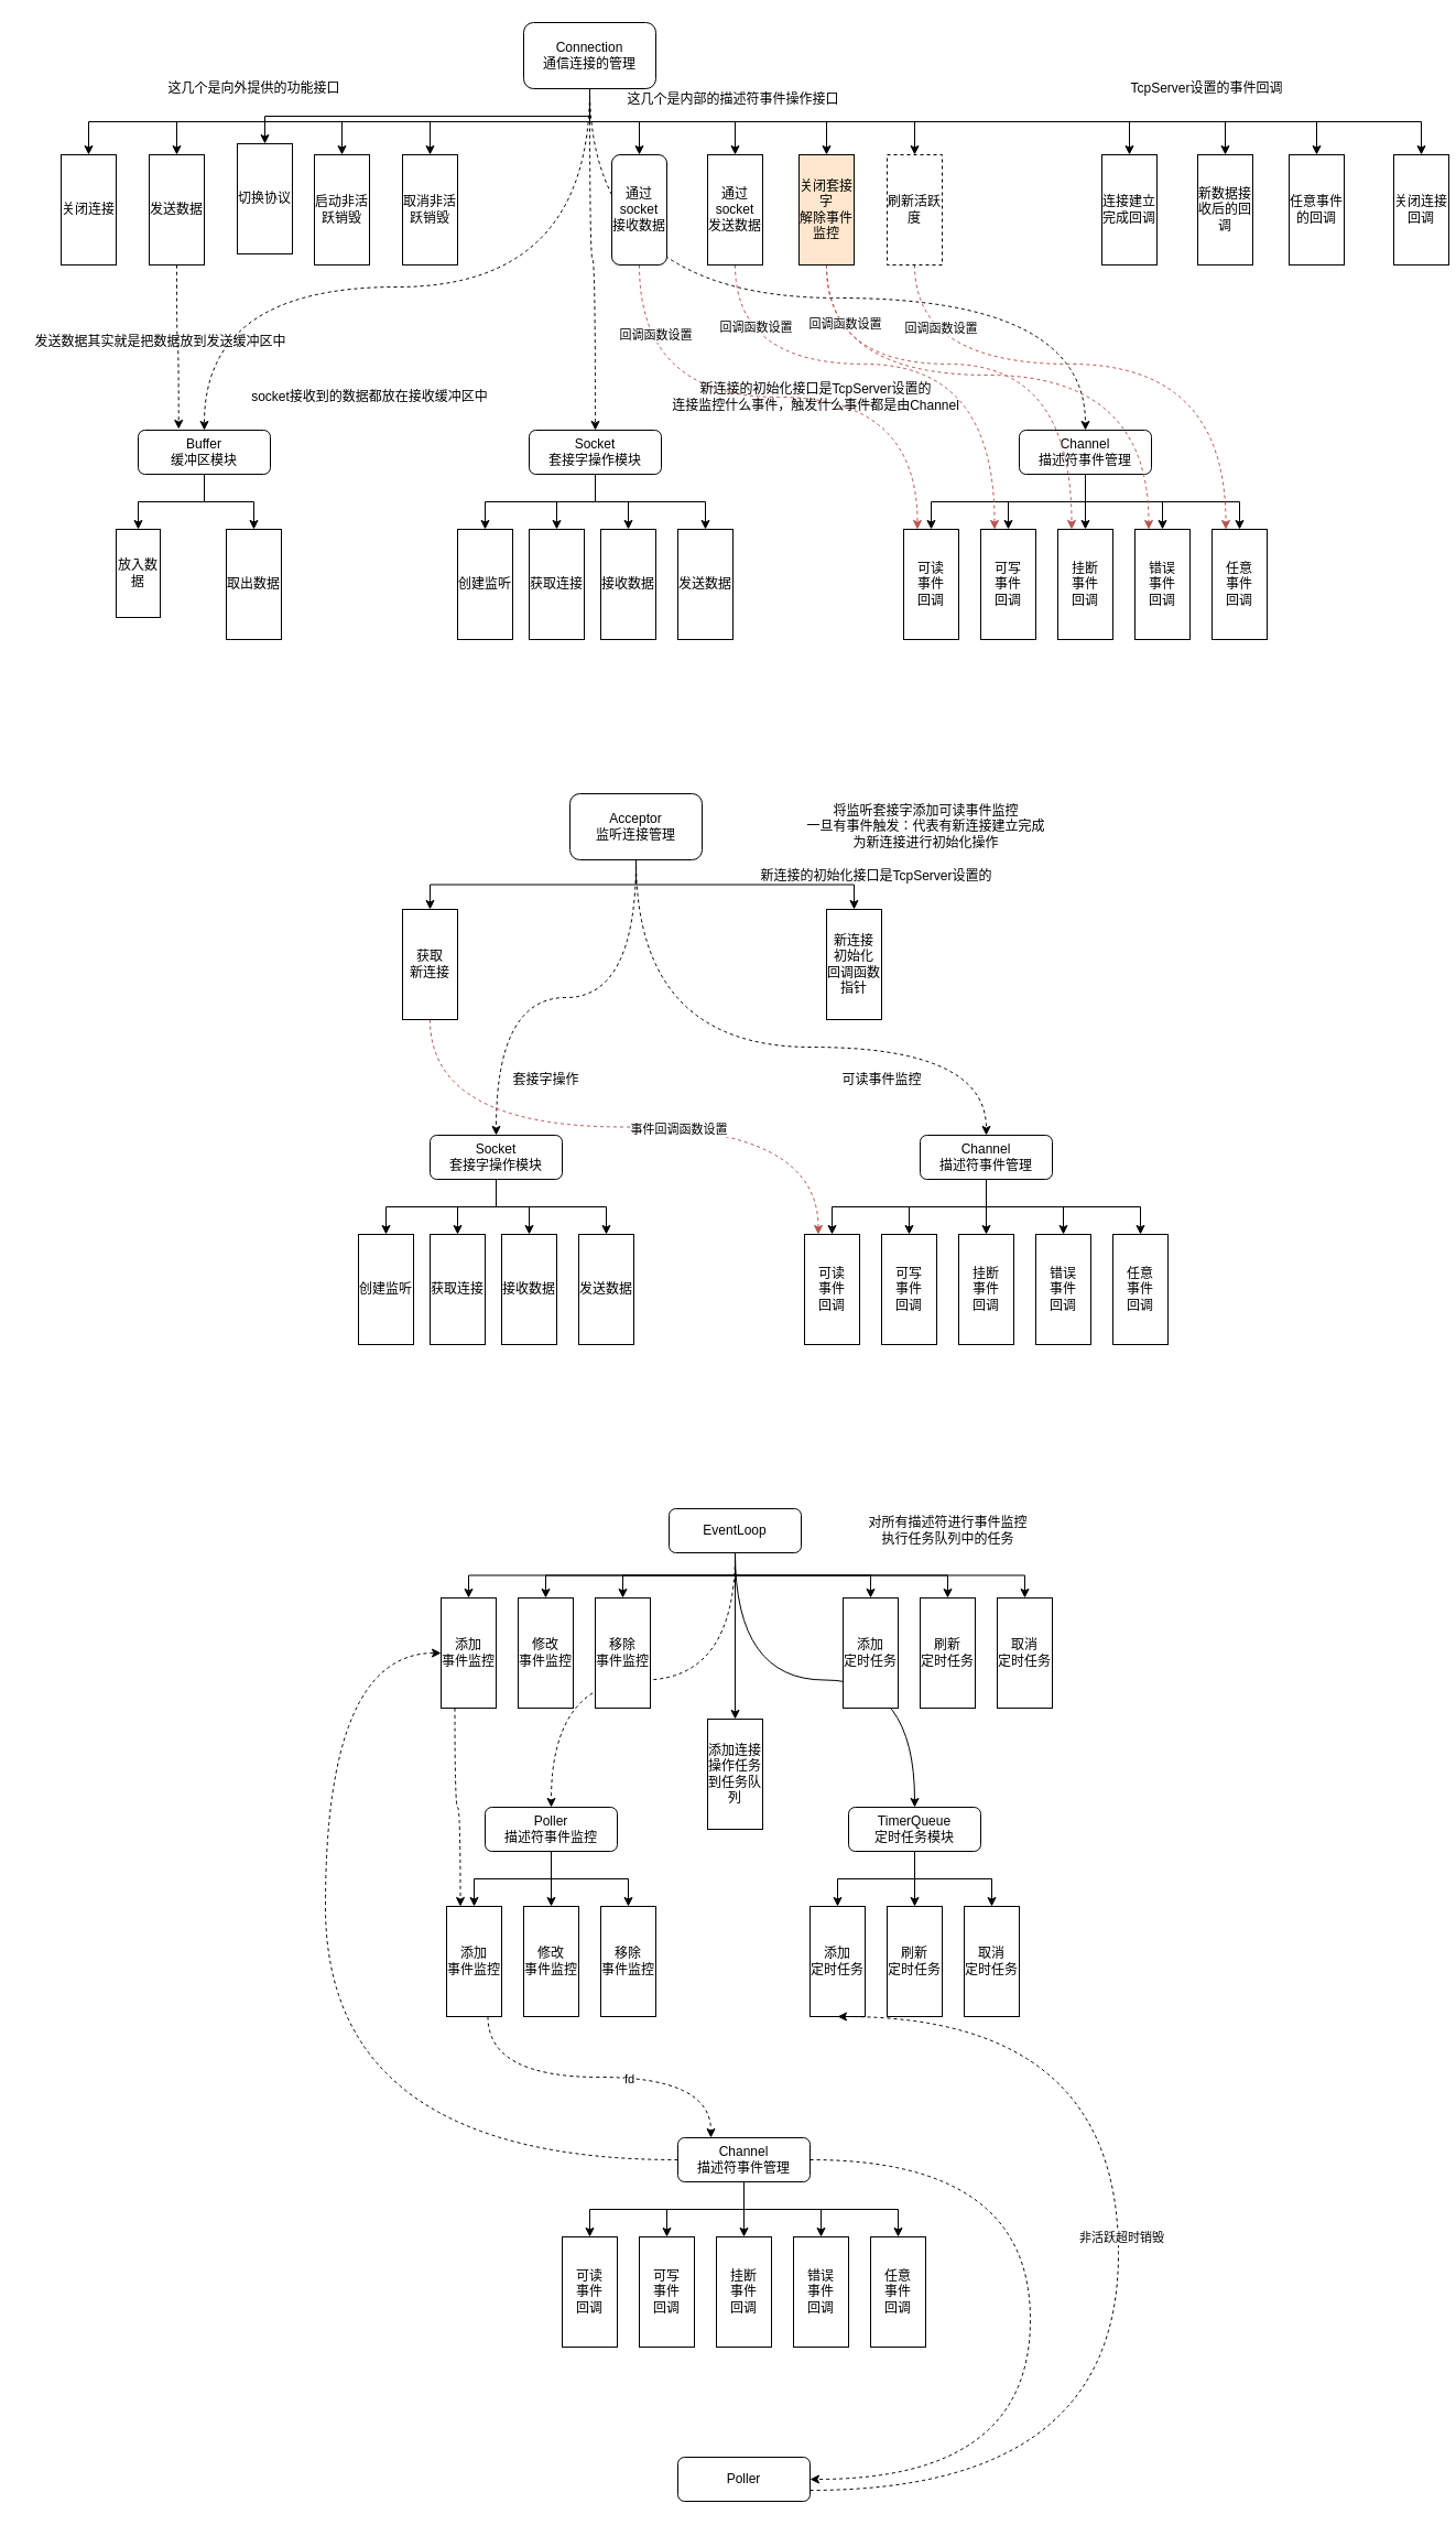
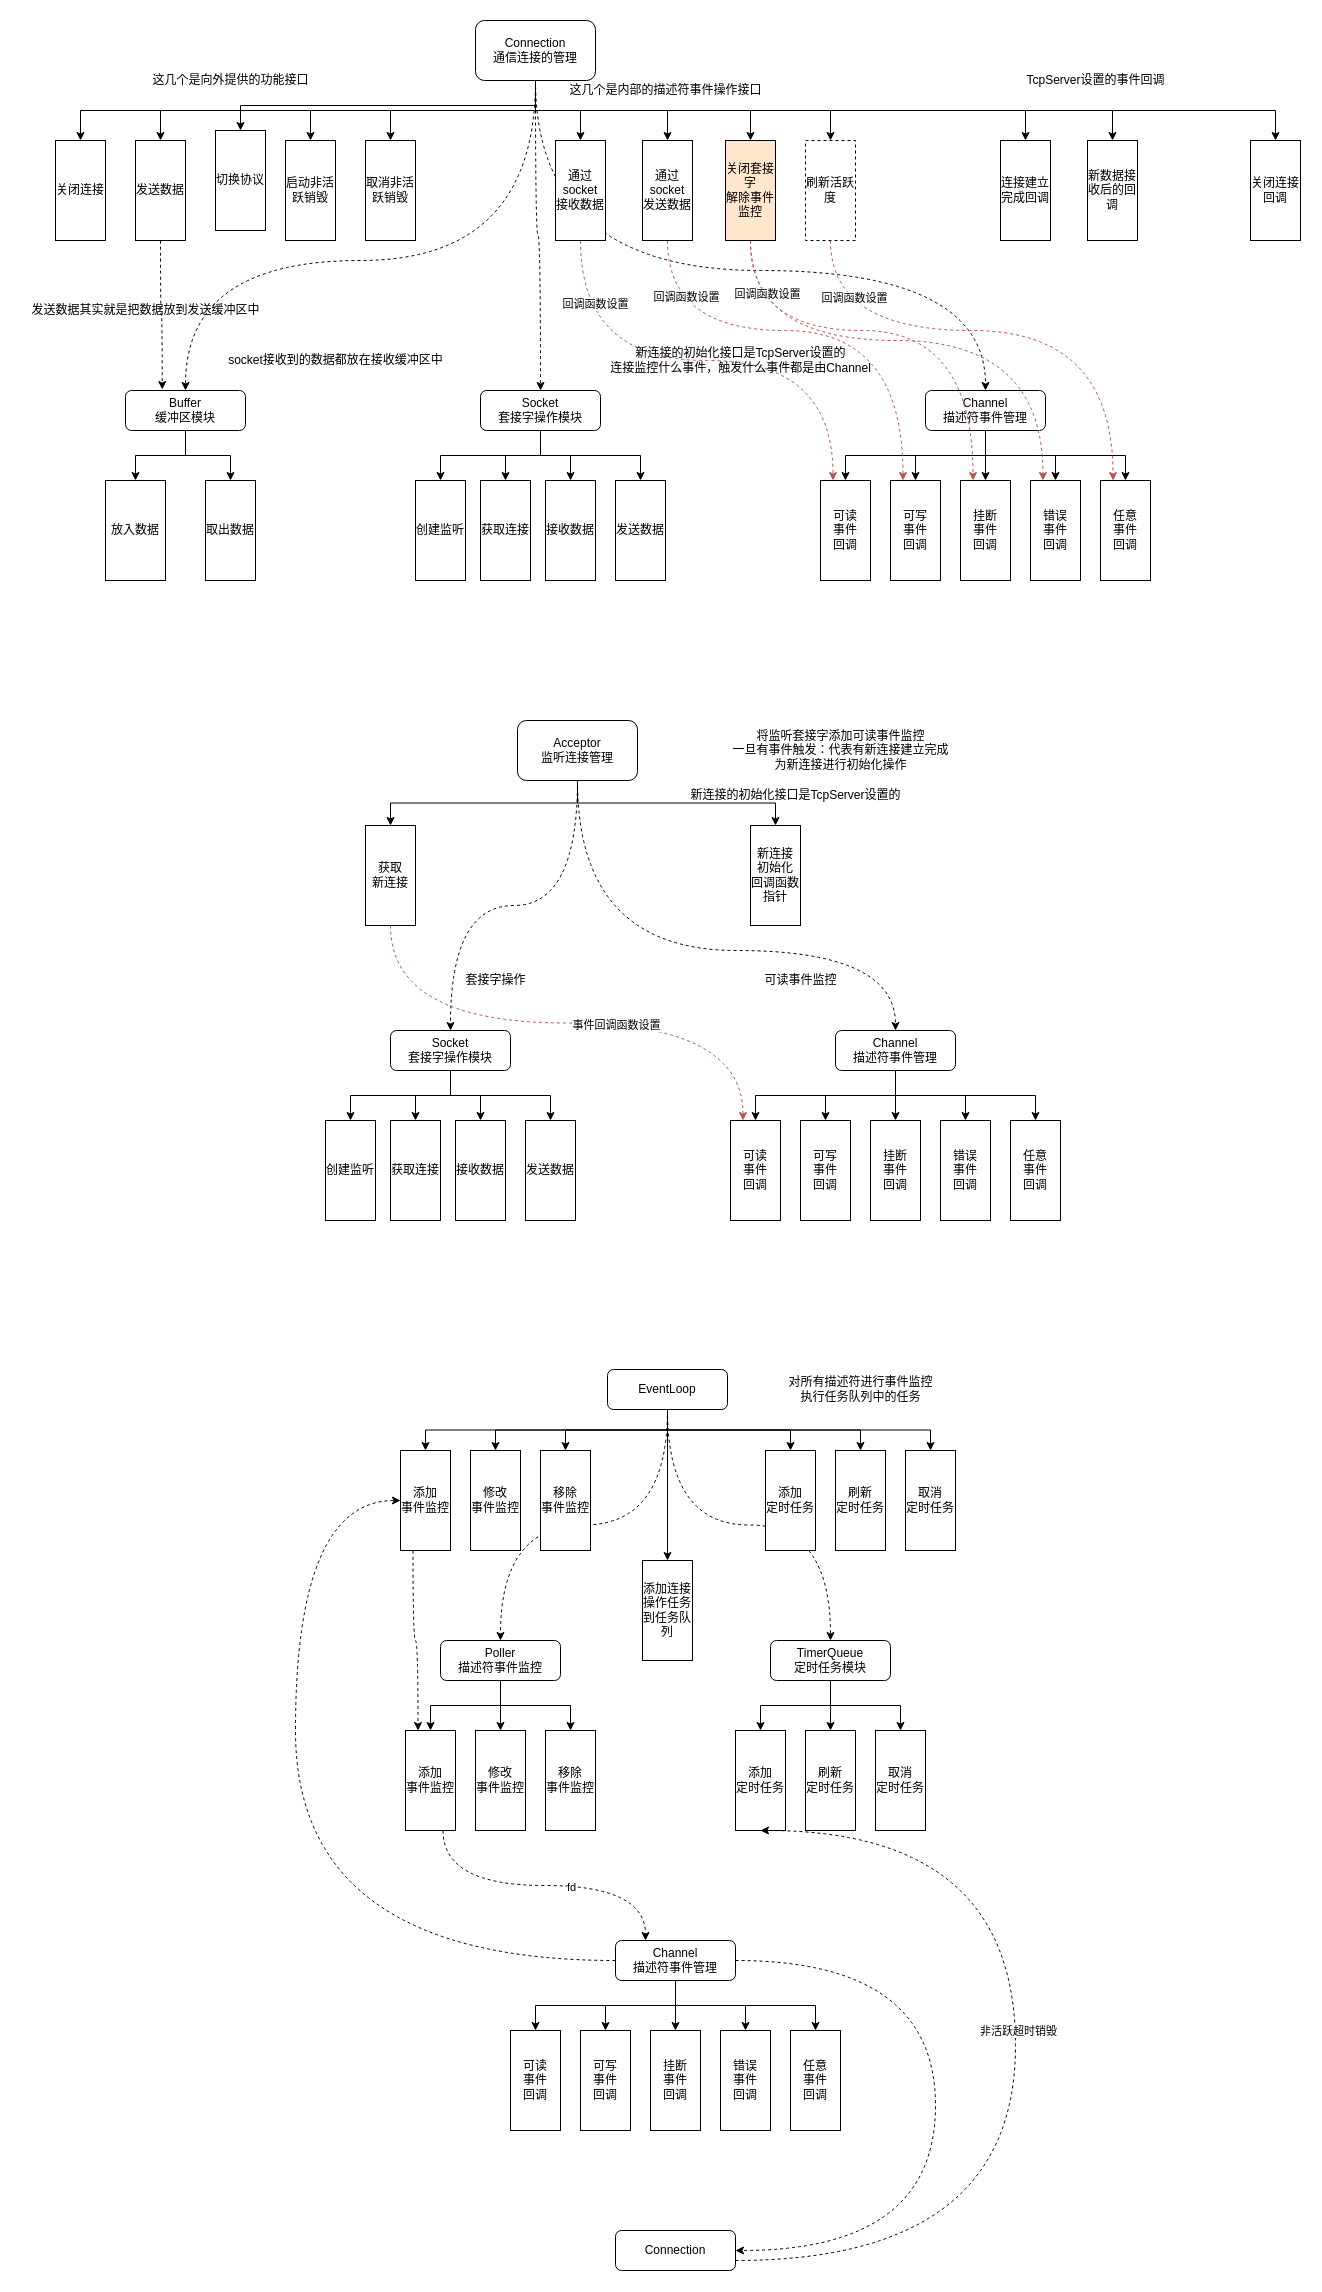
- <mxCell id="38" style="edgeStyle=orthogonalEdgeStyle;rounded=0;orthogonalLoop=1;jettySize=auto;html=1;exitX=0.5;exitY=1;exitDx=0;exitDy=0;entryX=0.5;entryY=0;entryDx=0;entryDy=0;fontFamily=Helvetica;" edge="1" parent="1" source="43" target="65"><mxGeometry relative="1" as="geometry" /></mxCell>
- <mxCell id="52" value="通过socket&lt;br&gt;接收数据" style="whiteSpace=wrap;html=1;fontFamily=Helvetica;rounded=1;" vertex="1" parent="1"><mxGeometry x="555" y="140" width="50" height="100" as="geometry" /></mxCell>
+ <mxCell id="52" value="通过socket&lt;br&gt;接收数据" style="rounded=0;whiteSpace=wrap;html=1;fontFamily=Helvetica;" vertex="1" parent="1"><mxGeometry x="555" y="140" width="50" height="100" as="geometry" /></mxCell>
- <mxCell id="65" value="任意事件的回调" style="rounded=0;whiteSpace=wrap;html=1;fontFamily=Helvetica;" vertex="1" parent="1"><mxGeometry x="1170" y="140" width="50" height="100" as="geometry" /></mxCell>
- <mxCell id="66" value="关闭连接回调" style="rounded=0;whiteSpace=wrap;html=1;fontFamily=Helvetica;" vertex="1" parent="1"><mxGeometry x="1265" y="140" width="50" height="100" as="geometry" /></mxCell>
+ <mxCell id="66" value="关闭连接回调" style="rounded=0;whiteSpace=wrap;html=1;fontFamily=Helvetica;" vertex="1" parent="1"><mxGeometry x="1250" y="140" width="50" height="100" as="geometry" /></mxCell>
- <mxCell id="6" value="放入数据" style="rounded=0;whiteSpace=wrap;html=1;fontFamily=Helvetica;horizontal=1;" vertex="1" parent="1"><mxGeometry x="105" y="480" width="40" height="80" as="geometry" /></mxCell>
+ <mxCell id="6" value="放入数据" style="rounded=0;whiteSpace=wrap;html=1;fontFamily=Helvetica;horizontal=1;" vertex="1" parent="1"><mxGeometry x="105" y="480" width="60" height="100" as="geometry" /></mxCell>
- <mxCell id="136" style="edgeStyle=orthogonalEdgeStyle;curved=1;rounded=0;orthogonalLoop=1;jettySize=auto;html=1;exitX=0.5;exitY=1;exitDx=0;exitDy=0;entryX=0.5;entryY=0;entryDx=0;entryDy=0;dashed=0;fontFamily=Helvetica;" edge="1" parent="1" source="144" target="131"><mxGeometry relative="1" as="geometry" /></mxCell>
+ <mxCell id="136" style="edgeStyle=orthogonalEdgeStyle;curved=1;rounded=0;orthogonalLoop=1;jettySize=auto;html=1;exitX=0.5;exitY=1;exitDx=0;exitDy=0;entryX=0.5;entryY=0;entryDx=0;entryDy=0;dashed=1;fontFamily=Helvetica;" edge="1" parent="1" source="144" target="131"><mxGeometry relative="1" as="geometry" /></mxCell>
- <mxCell id="156" value="Poller" style="rounded=1;whiteSpace=wrap;html=1;fontFamily=Helvetica;" vertex="1" parent="1"><mxGeometry x="615" y="2230" width="120" height="40" as="geometry" /></mxCell>
+ <mxCell id="156" value="Connection" style="rounded=1;whiteSpace=wrap;html=1;fontFamily=Helvetica;" vertex="1" parent="1"><mxGeometry x="615" y="2230" width="120" height="40" as="geometry" /></mxCell>
